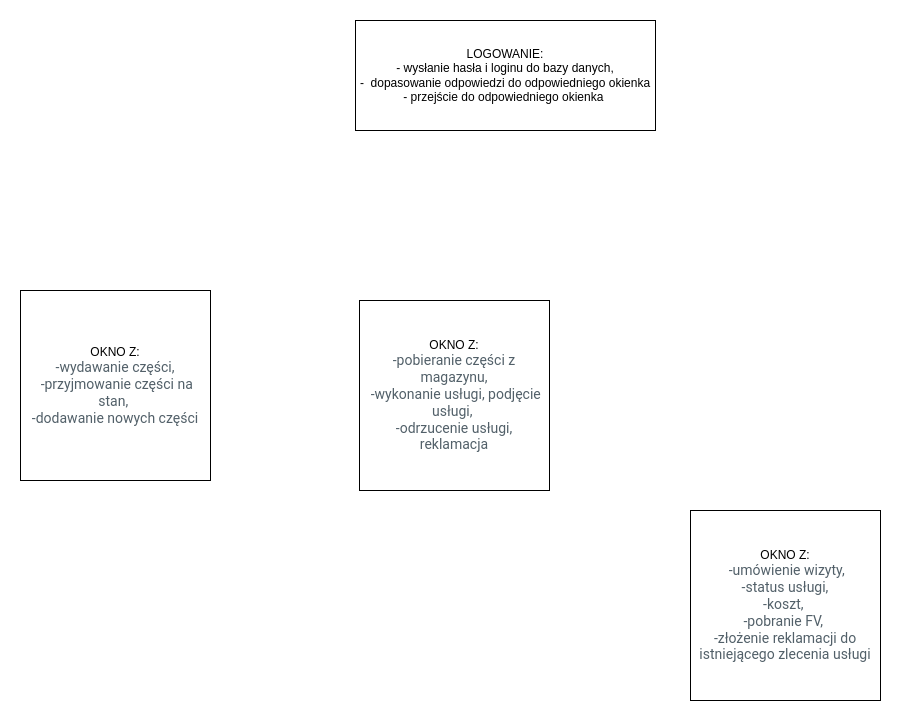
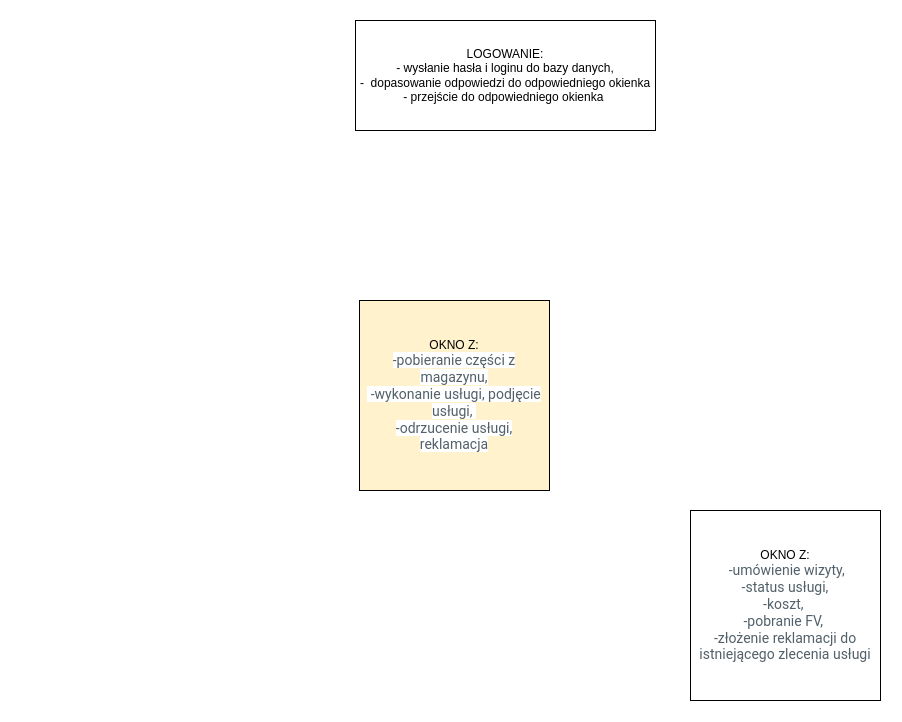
- <mxCell id="3" value="&lt;div&gt;OKNO Z:&lt;/div&gt;&lt;div&gt;&lt;span style=&quot;color: rgb(82, 96, 105); font-family: Roboto, sans-serif; font-size: 14px; text-align: left; background-color: rgb(255, 255, 255);&quot;&gt;-wydawanie części,&lt;/span&gt;&lt;/div&gt;&lt;div&gt;&lt;span style=&quot;color: rgb(82, 96, 105); font-family: Roboto, sans-serif; font-size: 14px; text-align: left; background-color: rgb(255, 255, 255);&quot;&gt;&amp;nbsp;-przyjmowanie części na stan,&amp;nbsp;&lt;/span&gt;&lt;/div&gt;&lt;div&gt;&lt;span style=&quot;color: rgb(82, 96, 105); font-family: Roboto, sans-serif; font-size: 14px; text-align: left; background-color: rgb(255, 255, 255);&quot;&gt;-dodawanie nowych części&lt;/span&gt;&lt;br&gt;&lt;/div&gt;" style="whiteSpace=wrap;html=1;aspect=fixed;align=center;" vertex="1" parent="1"><mxGeometry x="20" y="290" width="190" height="190" as="geometry" /></mxCell>
- <mxCell id="4" value="&lt;div&gt;OKNO Z:&lt;/div&gt;&lt;div&gt;&lt;span style=&quot;color: rgb(82, 96, 105); font-family: Roboto, sans-serif; font-size: 14px; text-align: left; background-color: rgb(255, 255, 255);&quot;&gt;-pobieranie części z magazynu,&lt;/span&gt;&lt;/div&gt;&lt;div&gt;&lt;span style=&quot;color: rgb(82, 96, 105); font-family: Roboto, sans-serif; font-size: 14px; text-align: left; background-color: rgb(255, 255, 255);&quot;&gt;&amp;nbsp;-wykonanie usługi, podjęcie usługi,&amp;nbsp;&lt;/span&gt;&lt;/div&gt;&lt;div&gt;&lt;span style=&quot;color: rgb(82, 96, 105); font-family: Roboto, sans-serif; font-size: 14px; text-align: left; background-color: rgb(255, 255, 255);&quot;&gt;-odrzucenie usługi, reklamacja&lt;/span&gt;&lt;br&gt;&lt;/div&gt;" style="whiteSpace=wrap;html=1;aspect=fixed;align=center;" vertex="1" parent="1"><mxGeometry x="359" y="300" width="190" height="190" as="geometry" /></mxCell>
+ <mxCell id="4" value="&lt;div&gt;OKNO Z:&lt;/div&gt;&lt;div&gt;&lt;span style=&quot;color: rgb(82, 96, 105); font-family: Roboto, sans-serif; font-size: 14px; text-align: left; background-color: rgb(255, 255, 255);&quot;&gt;-pobieranie części z magazynu,&lt;/span&gt;&lt;/div&gt;&lt;div&gt;&lt;span style=&quot;color: rgb(82, 96, 105); font-family: Roboto, sans-serif; font-size: 14px; text-align: left; background-color: rgb(255, 255, 255);&quot;&gt;&amp;nbsp;-wykonanie usługi, podjęcie usługi,&amp;nbsp;&lt;/span&gt;&lt;/div&gt;&lt;div&gt;&lt;span style=&quot;color: rgb(82, 96, 105); font-family: Roboto, sans-serif; font-size: 14px; text-align: left; background-color: rgb(255, 255, 255);&quot;&gt;-odrzucenie usługi, reklamacja&lt;/span&gt;&lt;br&gt;&lt;/div&gt;" style="whiteSpace=wrap;html=1;aspect=fixed;align=center;fillColor=#fff2cc;" vertex="1" parent="1"><mxGeometry x="359" y="300" width="190" height="190" as="geometry" /></mxCell>
